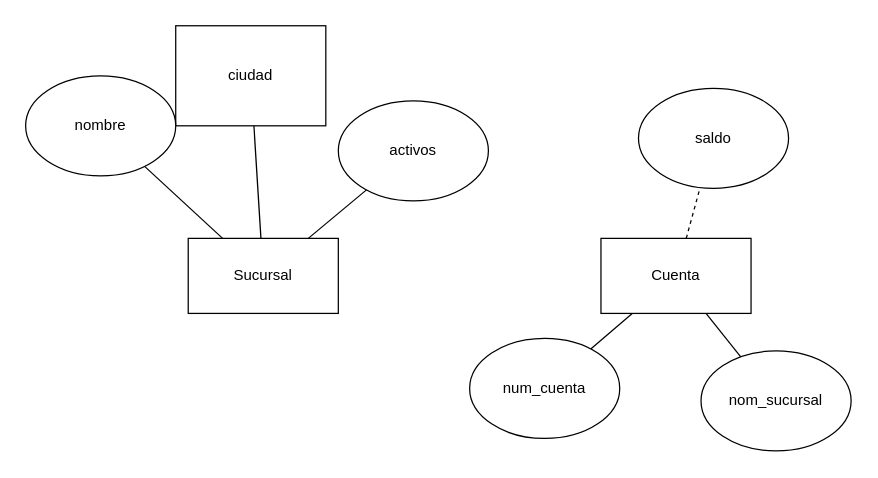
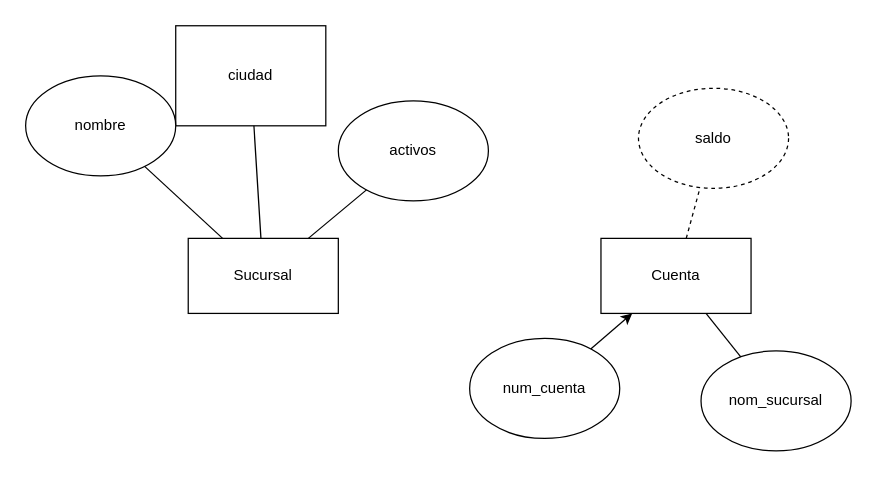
- <mxCell id="10" value="&lt;div&gt;saldo&lt;/div&gt;" style="ellipse;whiteSpace=wrap;html=1;" vertex="1" parent="1"><mxGeometry x="510" y="70" width="120" height="80" as="geometry" /></mxCell>
+ <mxCell id="10" value="&lt;div&gt;saldo&lt;/div&gt;" style="ellipse;whiteSpace=wrap;html=1;dashed=1;" vertex="1" parent="1"><mxGeometry x="510" y="70" width="120" height="80" as="geometry" /></mxCell>
- <mxCell id="14" value="" style="endArrow=none;html=1;rounded=0;" edge="1" parent="1" source="13" target="9"><mxGeometry width="50" height="50" relative="1" as="geometry"><mxPoint x="470" y="250" as="sourcePoint" /><mxPoint x="520" y="200" as="targetPoint" /></mxGeometry></mxCell>
+ <mxCell id="14" value="" style="endArrow=classic;html=1;rounded=0;" edge="1" parent="1" source="13" target="9"><mxGeometry width="50" height="50" relative="1" as="geometry"><mxPoint x="470" y="250" as="sourcePoint" /><mxPoint x="520" y="200" as="targetPoint" /></mxGeometry></mxCell>
